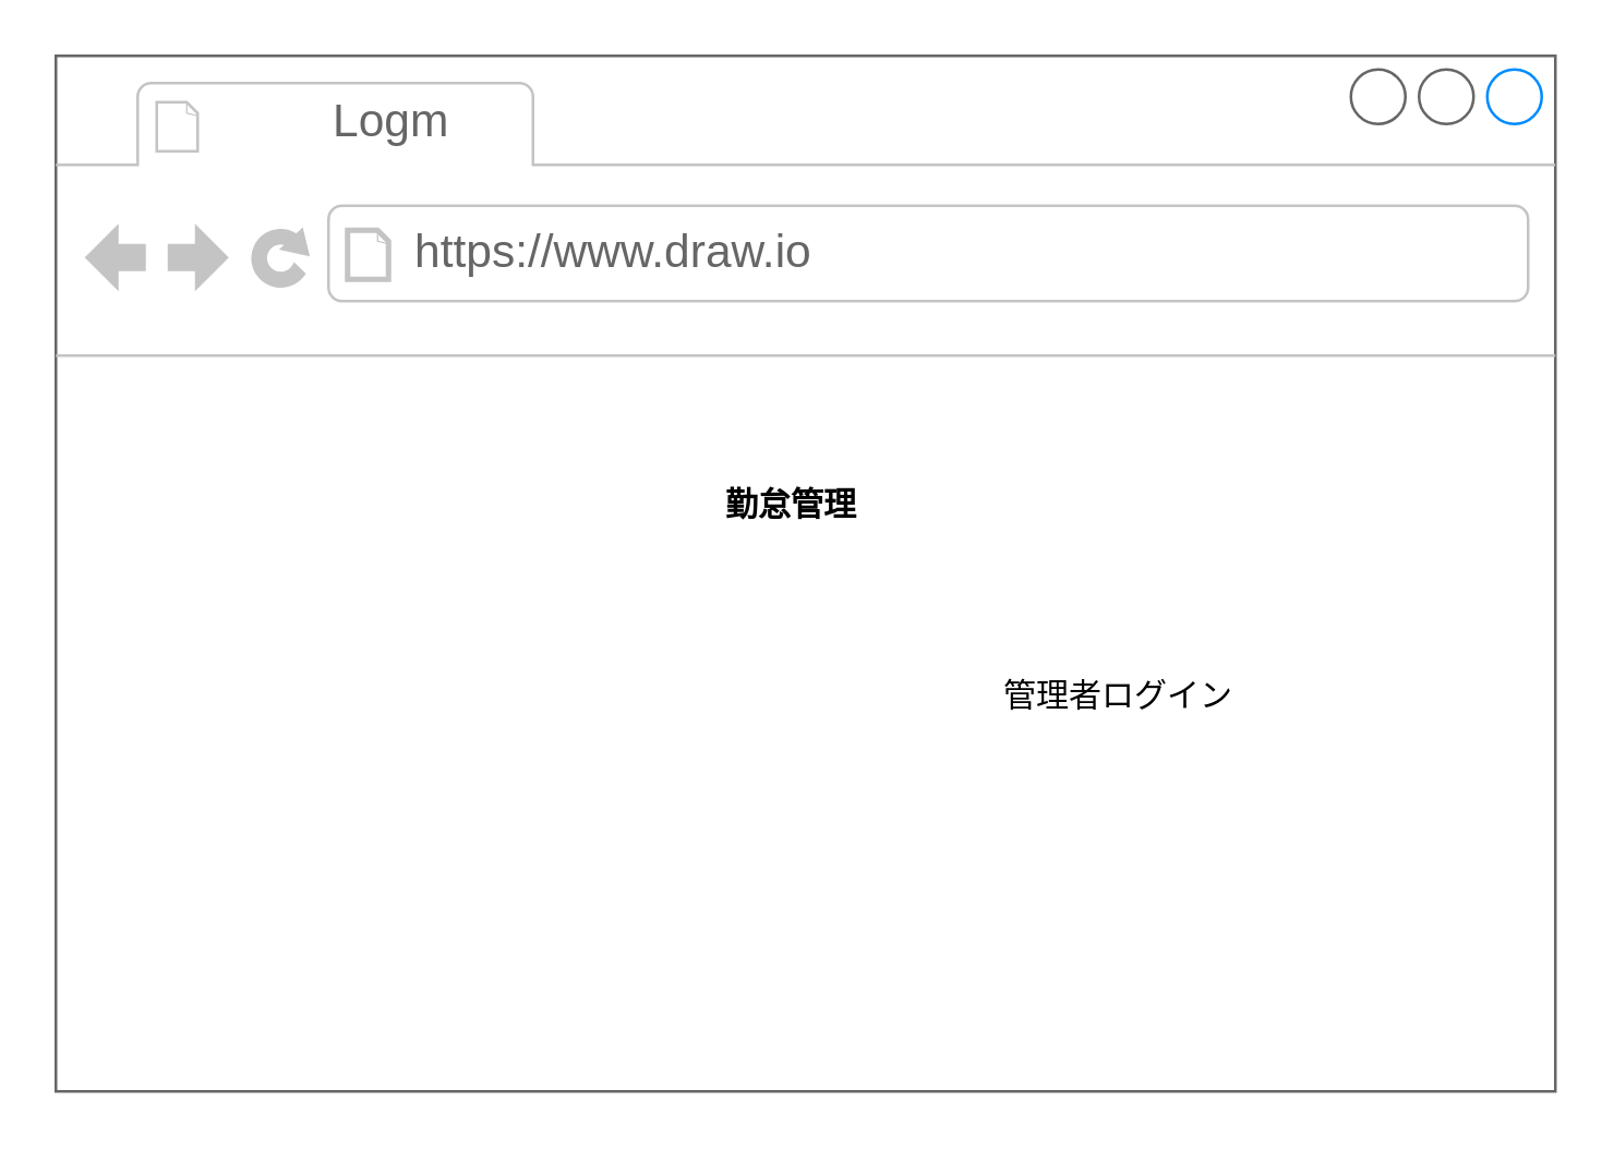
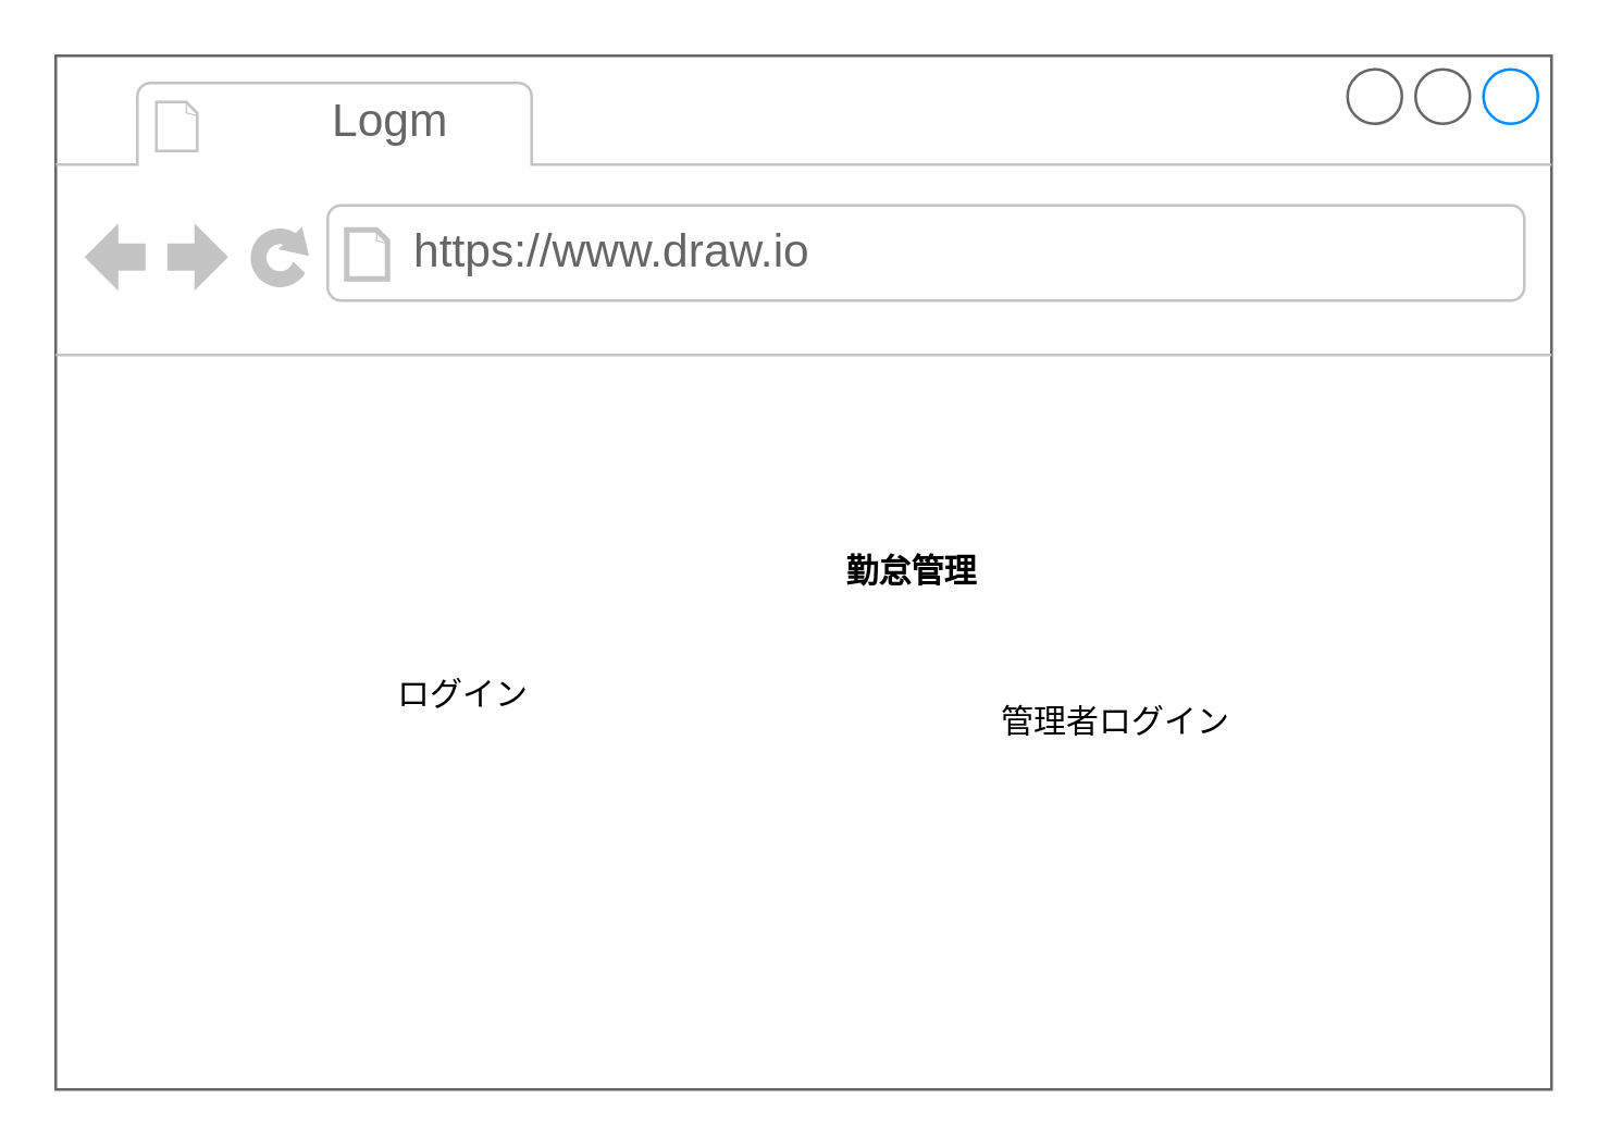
- <mxCell id="7" value="&lt;b&gt;&lt;font style=&quot;vertical-align: inherit;&quot;&gt;&lt;font style=&quot;vertical-align: inherit;&quot;&gt;勤怠管理&lt;/font&gt;&lt;/font&gt;&lt;/b&gt;" style="text;html=1;align=center;verticalAlign=middle;whiteSpace=wrap;rounded=0;" parent="2" vertex="1"><mxGeometry x="240" y="150" width="60" height="30" as="geometry" /></mxCell>
+ <mxCell id="7" value="&lt;b&gt;&lt;font style=&quot;vertical-align: inherit;&quot;&gt;&lt;font style=&quot;vertical-align: inherit;&quot;&gt;勤怠管理&lt;/font&gt;&lt;/font&gt;&lt;/b&gt;" style="text;html=1;align=center;verticalAlign=middle;whiteSpace=wrap;rounded=0;" parent="2" vertex="1"><mxGeometry x="285" y="175" width="60" height="30" as="geometry" /></mxCell>
+ <mxCell id="5" value="ログイン" style="text;html=1;align=center;verticalAlign=middle;whiteSpace=wrap;rounded=0;" parent="2" vertex="1"><mxGeometry x="120" y="220" width="60" height="30" as="geometry" /></mxCell>
- <mxCell id="6" value="管理者ログイン" style="text;html=1;align=center;verticalAlign=middle;whiteSpace=wrap;rounded=0;" parent="2" vertex="1"><mxGeometry x="340" y="220" width="100" height="30" as="geometry" /></mxCell>
+ <mxCell id="6" value="管理者ログイン" style="text;html=1;align=center;verticalAlign=middle;whiteSpace=wrap;rounded=0;" parent="2" vertex="1"><mxGeometry x="340" y="230" width="100" height="30" as="geometry" /></mxCell>
